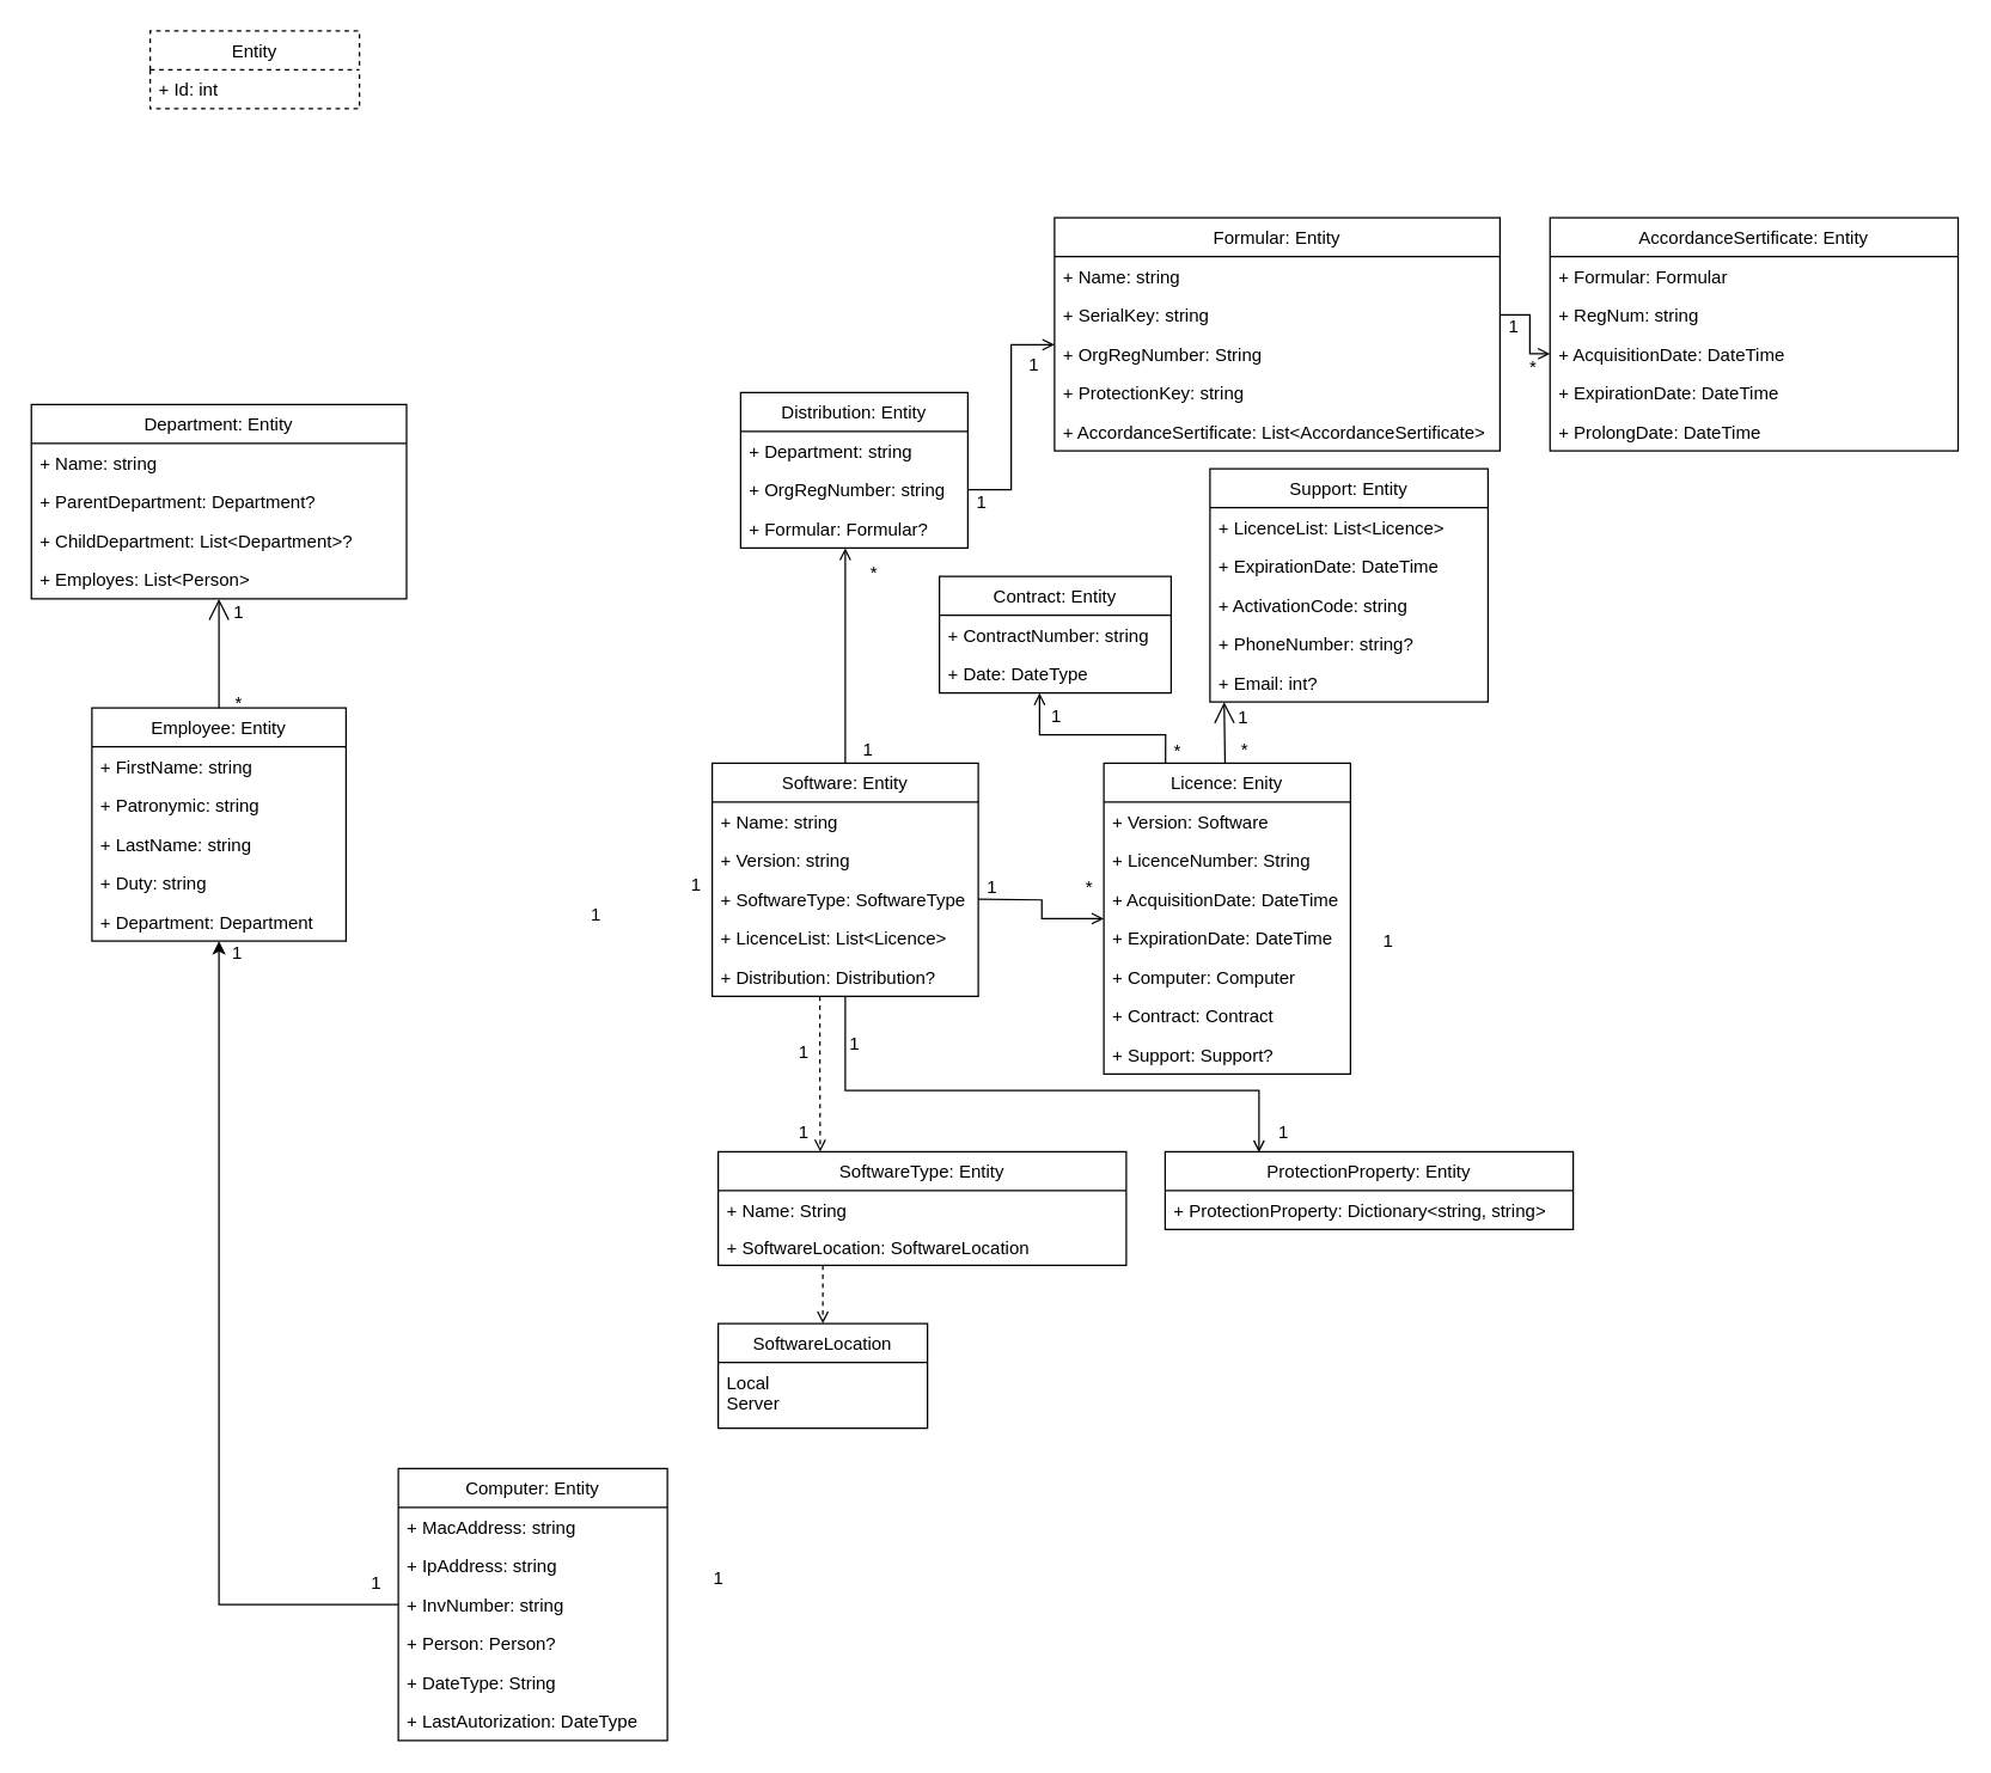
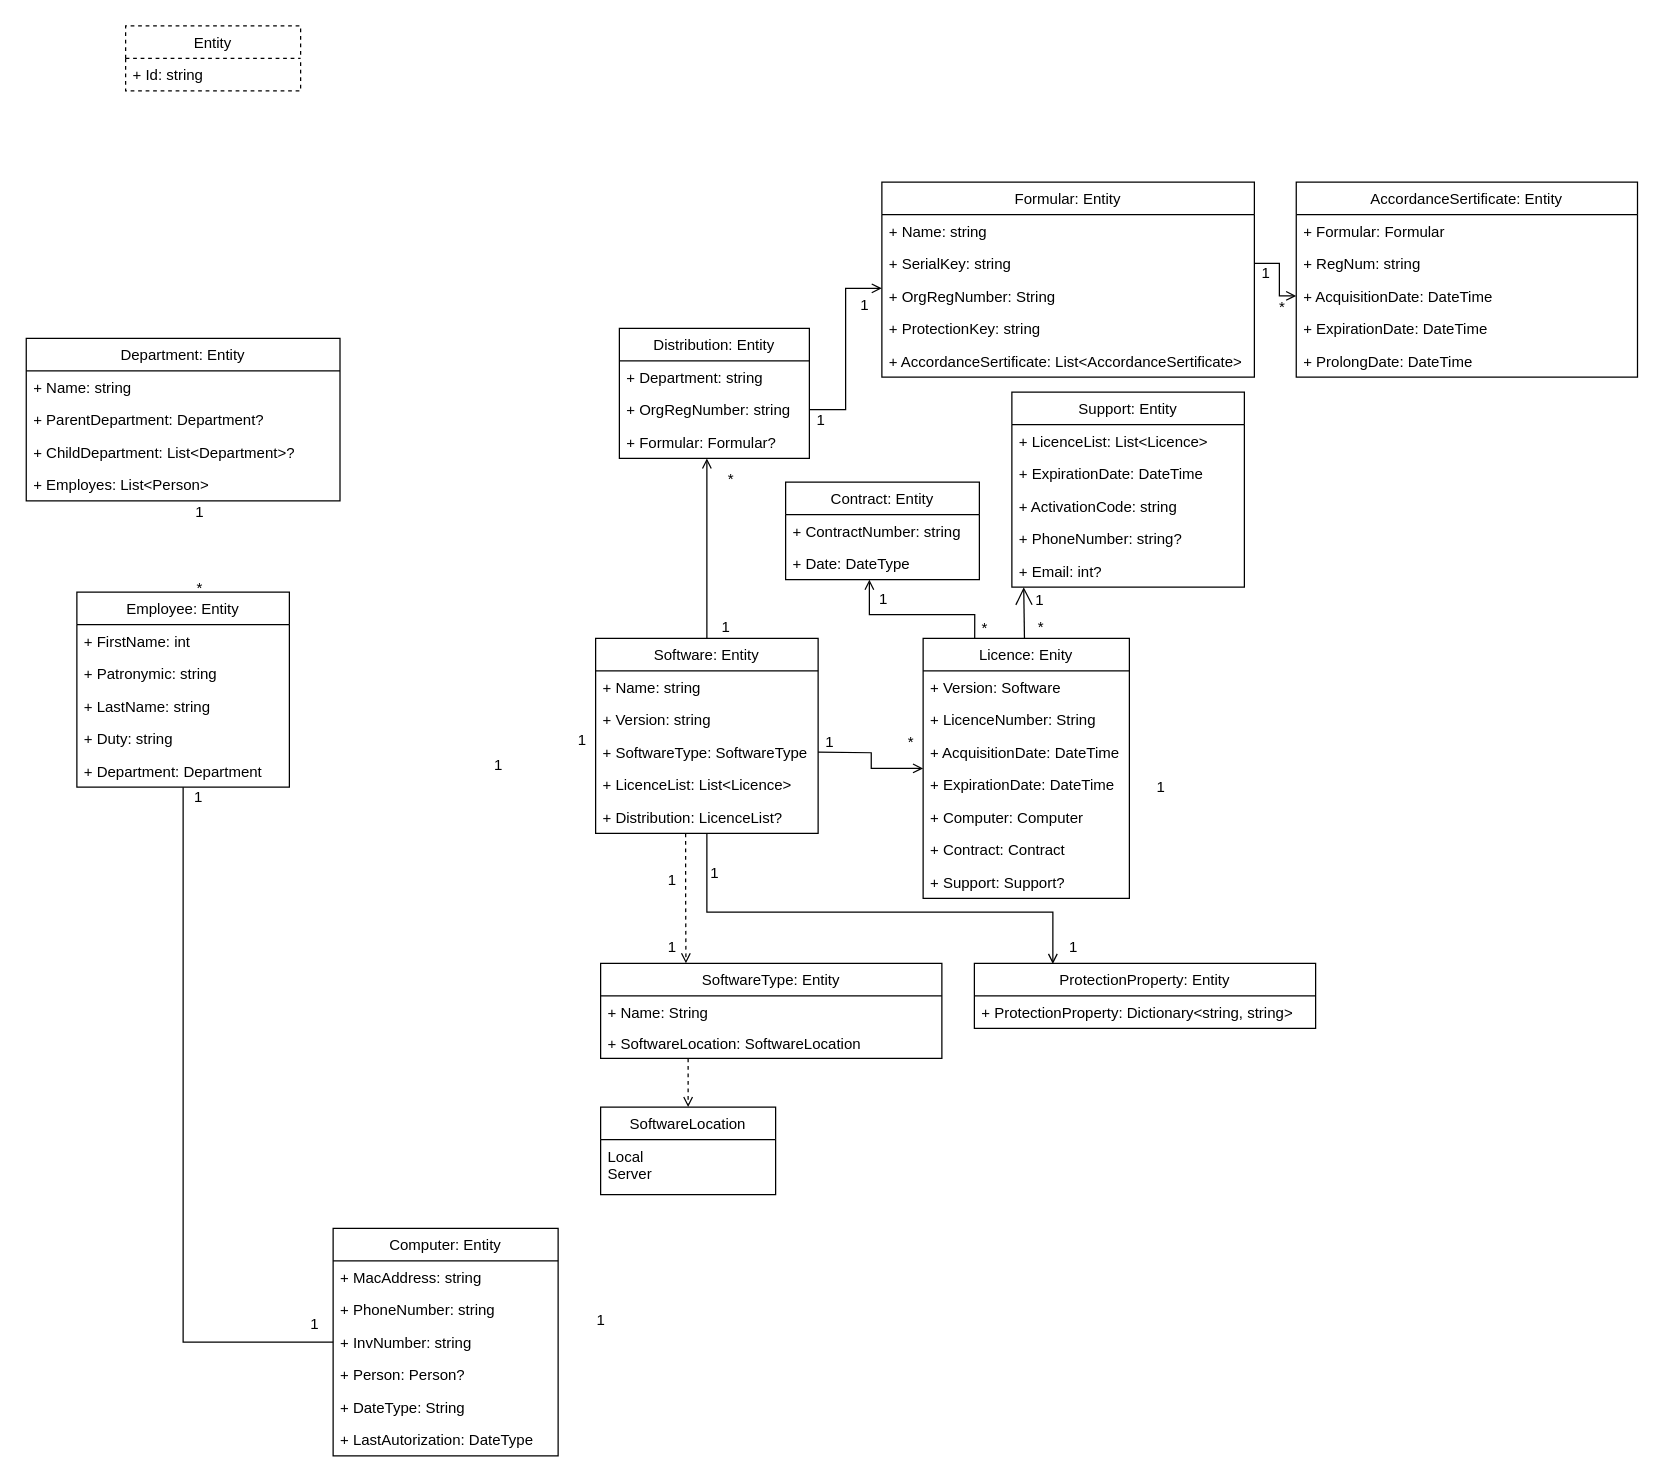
- <mxCell id="3" value="+ Id: int" style="text;strokeColor=none;fillColor=none;align=left;verticalAlign=top;spacingLeft=4;spacingRight=4;overflow=hidden;rotatable=0;points=[[0,0.5],[1,0.5]];portConstraint=eastwest;" parent="2" vertex="1"><mxGeometry y="26" width="140" height="26" as="geometry" /></mxCell>
+ <mxCell id="3" value="+ Id: string" style="text;strokeColor=none;fillColor=none;align=left;verticalAlign=top;spacingLeft=4;spacingRight=4;overflow=hidden;rotatable=0;points=[[0,0.5],[1,0.5]];portConstraint=eastwest;" parent="2" vertex="1"><mxGeometry y="26" width="140" height="26" as="geometry" /></mxCell>
- <mxCell id="37" value="" style="endArrow=open;endFill=1;endSize=12;html=1;rounded=0;exitX=0.5;exitY=0;exitDx=0;exitDy=0;" parent="1" source="4" target="18" edge="1"><mxGeometry width="160" relative="1" as="geometry"><mxPoint x="326" y="650" as="sourcePoint" /><mxPoint x="141" y="422" as="targetPoint" /><Array as="points" /></mxGeometry></mxCell>
- <mxCell id="5" value="+ FirstName: string&#10;" style="text;strokeColor=none;fillColor=none;align=left;verticalAlign=top;spacingLeft=4;spacingRight=4;overflow=hidden;rotatable=0;points=[[0,0.5],[1,0.5]];portConstraint=eastwest;" parent="4" vertex="1"><mxGeometry y="26" width="170" height="26" as="geometry" /></mxCell>
+ <mxCell id="5" value="+ FirstName: int&#10;" style="text;strokeColor=none;fillColor=none;align=left;verticalAlign=top;spacingLeft=4;spacingRight=4;overflow=hidden;rotatable=0;points=[[0,0.5],[1,0.5]];portConstraint=eastwest;" parent="4" vertex="1"><mxGeometry y="26" width="170" height="26" as="geometry" /></mxCell>
- <mxCell id="10" style="edgeStyle=orthogonalEdgeStyle;rounded=0;orthogonalLoop=1;jettySize=auto;html=1;" edge="1" parent="1" source="11" target="4"><mxGeometry relative="1" as="geometry" /></mxCell>
+ <mxCell id="10" style="edgeStyle=orthogonalEdgeStyle;rounded=0;orthogonalLoop=1;jettySize=auto;html=1;endArrow=none;" edge="1" parent="1" source="11" target="4"><mxGeometry relative="1" as="geometry" /></mxCell>
- <mxCell id="33" value="+ Distribution: Distribution?" style="text;strokeColor=none;fillColor=none;align=left;verticalAlign=middle;spacingLeft=4;spacingRight=4;overflow=hidden;rotatable=0;points=[[0,0.5],[1,0.5]];portConstraint=eastwest;" parent="28" vertex="1"><mxGeometry y="130" width="178" height="26" as="geometry" /></mxCell>
+ <mxCell id="33" value="+ Distribution: LicenceList?" style="text;strokeColor=none;fillColor=none;align=left;verticalAlign=middle;spacingLeft=4;spacingRight=4;overflow=hidden;rotatable=0;points=[[0,0.5],[1,0.5]];portConstraint=eastwest;" parent="28" vertex="1"><mxGeometry y="130" width="178" height="26" as="geometry" /></mxCell>
- <mxCell id="13" value="+ IpAddress: string" style="text;strokeColor=none;fillColor=none;align=left;verticalAlign=top;spacingLeft=4;spacingRight=4;overflow=hidden;rotatable=0;points=[[0,0.5],[1,0.5]];portConstraint=eastwest;" parent="11" vertex="1"><mxGeometry y="52" width="180" height="26" as="geometry" /></mxCell>
+ <mxCell id="13" value="+ PhoneNumber: string" style="text;strokeColor=none;fillColor=none;align=left;verticalAlign=top;spacingLeft=4;spacingRight=4;overflow=hidden;rotatable=0;points=[[0,0.5],[1,0.5]];portConstraint=eastwest;" parent="11" vertex="1"><mxGeometry y="52" width="180" height="26" as="geometry" /></mxCell>
